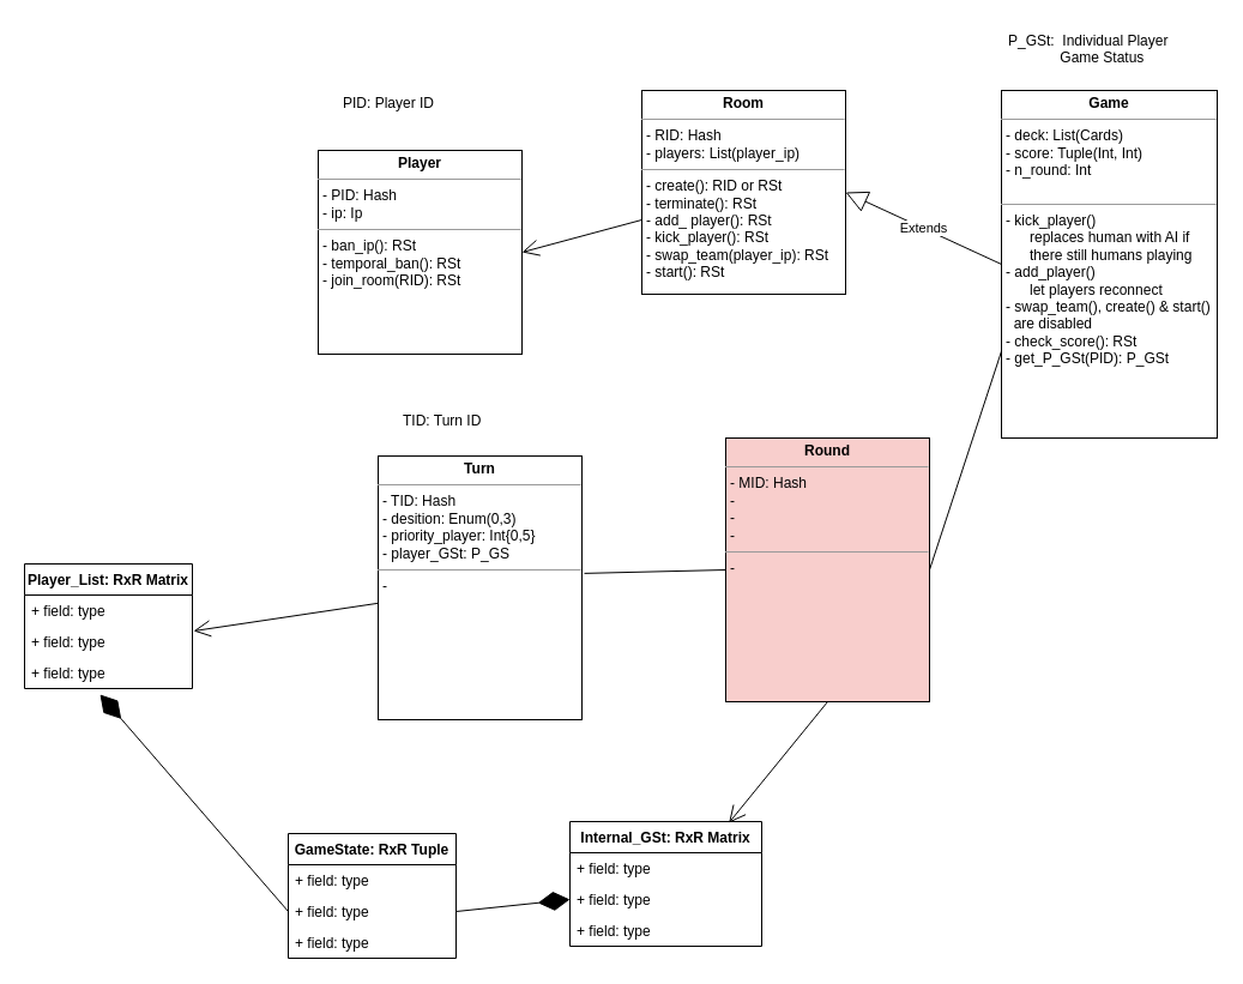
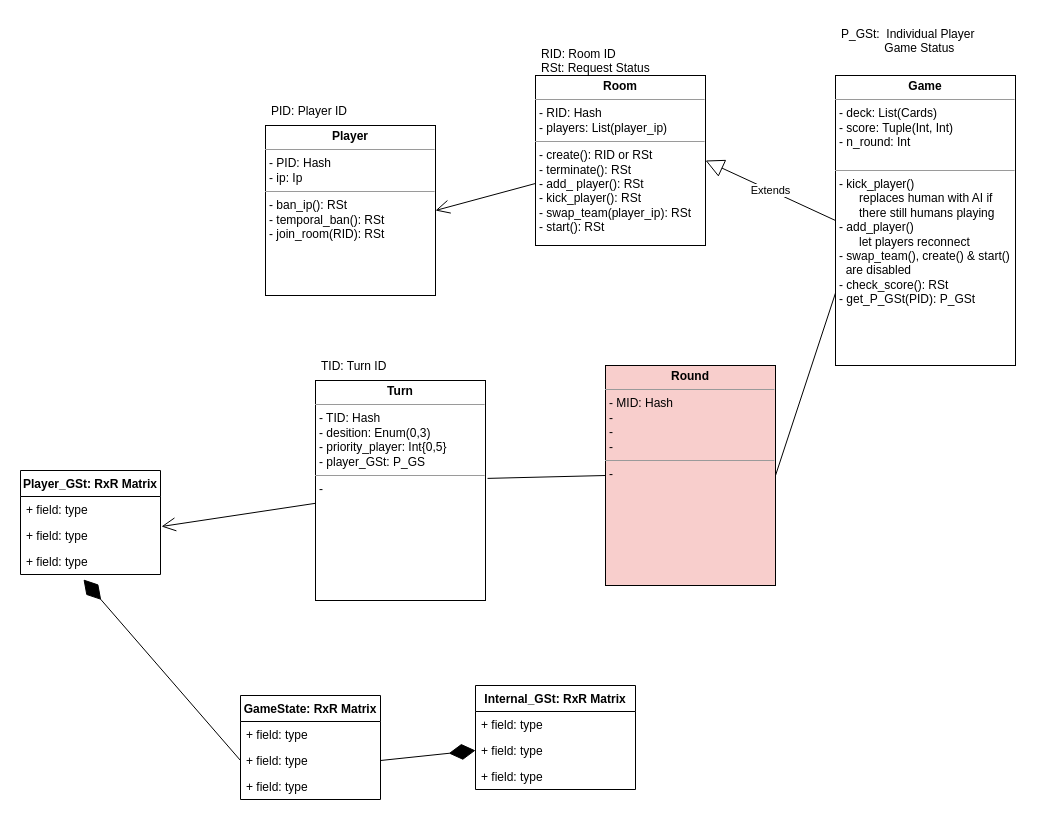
+ <mxCell id="8" value="RID: Room ID&#10;RSt: Request Status " style="text;strokeColor=none;fillColor=none;align=left;verticalAlign=middle;spacingLeft=4;spacingRight=4;overflow=hidden;points=[[0,0.5],[1,0.5]];portConstraint=eastwest;rotatable=0;" vertex="1" parent="1"><mxGeometry x="535" y="45" width="150" height="30" as="geometry" /></mxCell>
- <mxCell id="7" value="PID: Player ID" style="text;strokeColor=none;fillColor=none;align=left;verticalAlign=middle;spacingLeft=4;spacingRight=4;overflow=hidden;points=[[0,0.5],[1,0.5]];portConstraint=eastwest;rotatable=0;" vertex="1" parent="1"><mxGeometry x="280" y="70" width="150" height="30" as="geometry" /></mxCell>
+ <mxCell id="7" value="PID: Player ID" style="text;strokeColor=none;fillColor=none;align=left;verticalAlign=middle;spacingLeft=4;spacingRight=4;overflow=hidden;points=[[0,0.5],[1,0.5]];portConstraint=eastwest;rotatable=0;" vertex="1" parent="1"><mxGeometry x="265" y="95" width="150" height="30" as="geometry" /></mxCell>
- <mxCell id="11" value="TID: Turn ID" style="text;strokeColor=none;fillColor=none;align=left;verticalAlign=middle;spacingLeft=4;spacingRight=4;overflow=hidden;points=[[0,0.5],[1,0.5]];portConstraint=eastwest;rotatable=0;" vertex="1" parent="1"><mxGeometry x="330" y="335" width="150" height="30" as="geometry" /></mxCell>
+ <mxCell id="11" value="TID: Turn ID" style="text;strokeColor=none;fillColor=none;align=left;verticalAlign=middle;spacingLeft=4;spacingRight=4;overflow=hidden;points=[[0,0.5],[1,0.5]];portConstraint=eastwest;rotatable=0;" vertex="1" parent="1"><mxGeometry x="315" y="350" width="150" height="30" as="geometry" /></mxCell>
- <mxCell id="19" value="Player_List: RxR Matrix" style="swimlane;fontStyle=1;childLayout=stackLayout;horizontal=1;startSize=26;fillColor=none;horizontalStack=0;resizeParent=1;resizeParentMax=0;resizeLast=0;collapsible=1;marginBottom=0;" vertex="1" parent="1"><mxGeometry x="20" y="470" width="140" height="104" as="geometry" /></mxCell>
+ <mxCell id="19" value="Player_GSt: RxR Matrix" style="swimlane;fontStyle=1;childLayout=stackLayout;horizontal=1;startSize=26;fillColor=none;horizontalStack=0;resizeParent=1;resizeParentMax=0;resizeLast=0;collapsible=1;marginBottom=0;" vertex="1" parent="1"><mxGeometry x="20" y="470" width="140" height="104" as="geometry" /></mxCell>
- <mxCell id="18" value="" style="endArrow=open;endFill=1;endSize=12;html=1;rounded=0;exitX=0.5;exitY=1;exitDx=0;exitDy=0;entryX=0.829;entryY=0.01;entryDx=0;entryDy=0;entryPerimeter=0;" edge="1" parent="1" source="13" target="14"><mxGeometry width="160" relative="1" as="geometry"><mxPoint x="410" y="610" as="sourcePoint" /><mxPoint x="525" y="705" as="targetPoint" /></mxGeometry></mxCell>
- <mxCell id="24" value="GameState: RxR Tuple" style="swimlane;fontStyle=1;childLayout=stackLayout;horizontal=1;startSize=26;fillColor=none;horizontalStack=0;resizeParent=1;resizeParentMax=0;resizeLast=0;collapsible=1;marginBottom=0;" vertex="1" parent="1"><mxGeometry x="240" y="695" width="140" height="104" as="geometry" /></mxCell>
+ <mxCell id="24" value="GameState: RxR Matrix" style="swimlane;fontStyle=1;childLayout=stackLayout;horizontal=1;startSize=26;fillColor=none;horizontalStack=0;resizeParent=1;resizeParentMax=0;resizeLast=0;collapsible=1;marginBottom=0;" vertex="1" parent="1"><mxGeometry x="240" y="695" width="140" height="104" as="geometry" /></mxCell>
